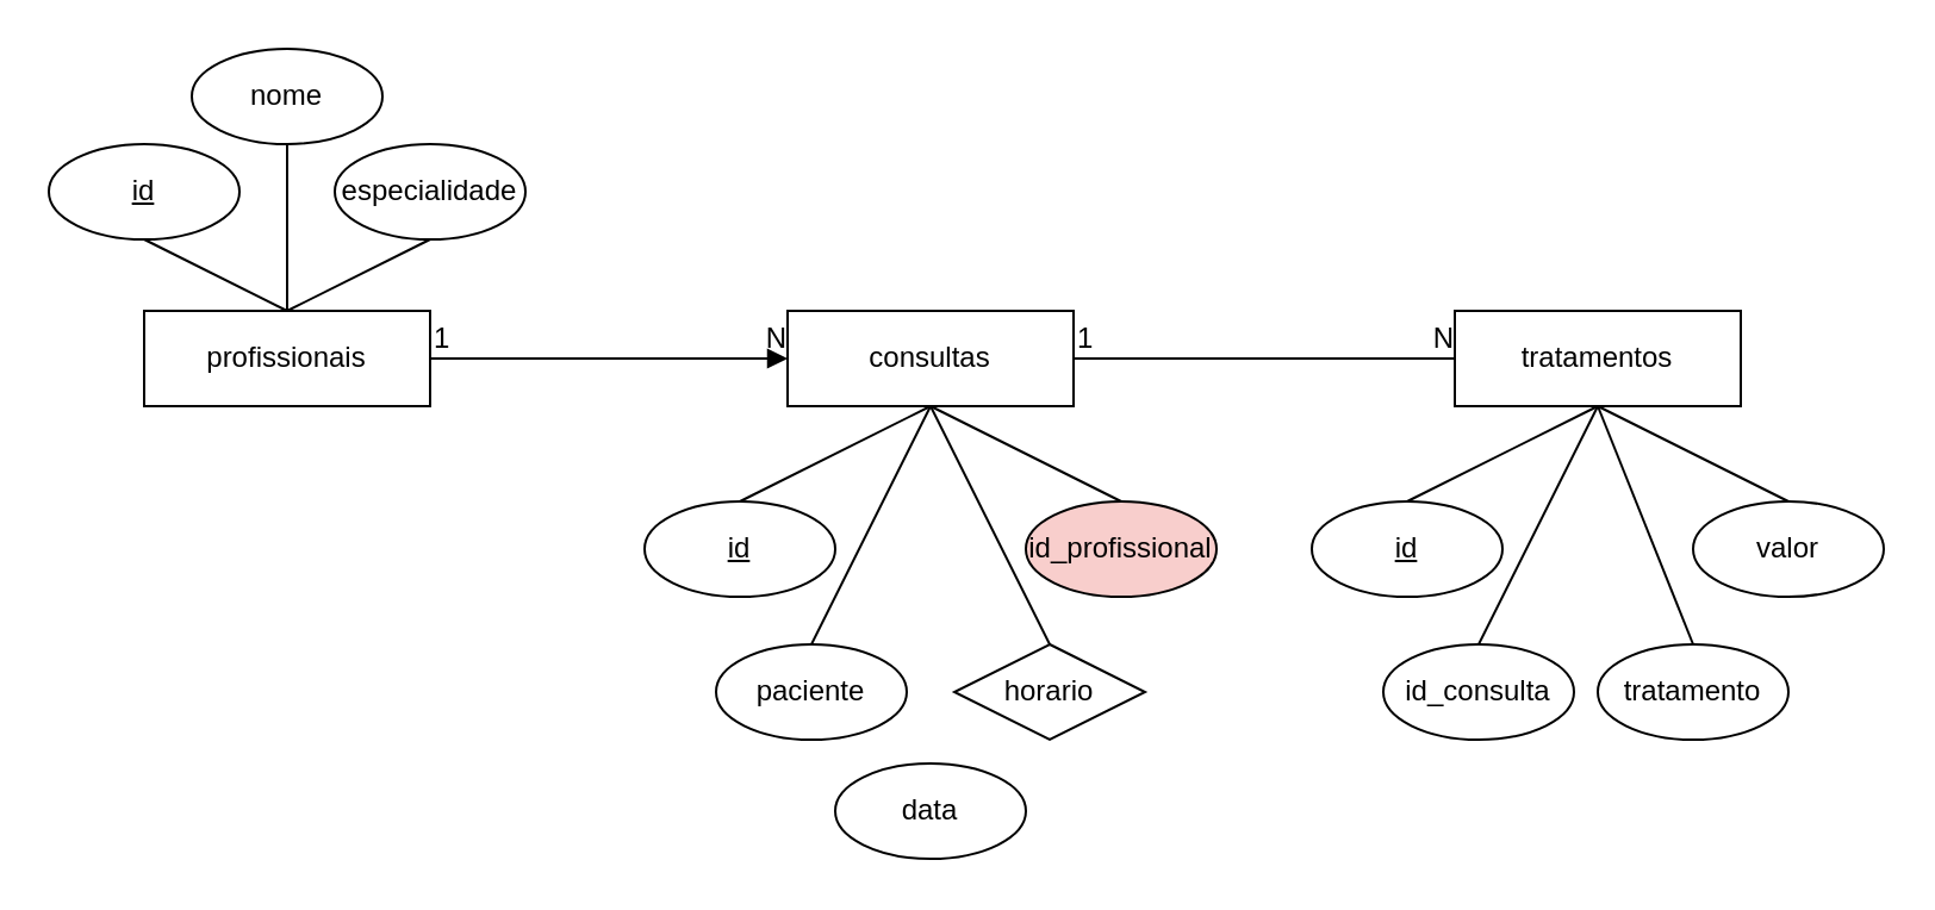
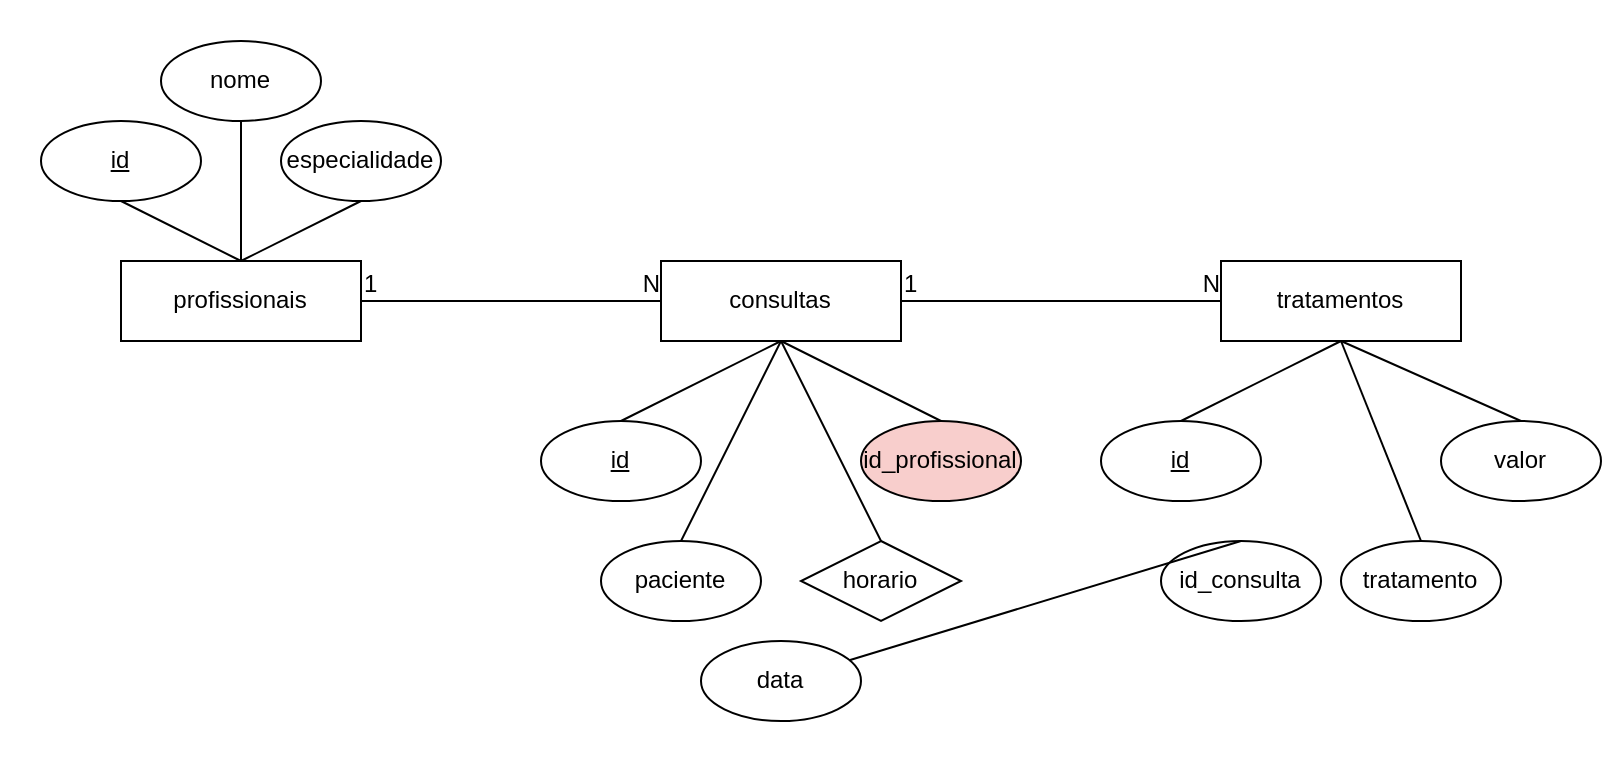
- <mxCell id="28" value="" style="endArrow=block;html=1;rounded=0;entryX=0;entryY=0.5;entryDx=0;entryDy=0;exitX=1;exitY=0.5;exitDx=0;exitDy=0;" edge="1" parent="1" source="12" target="3"><mxGeometry relative="1" as="geometry"><mxPoint x="220" y="180" as="sourcePoint" /><mxPoint x="300" y="150" as="targetPoint" /></mxGeometry></mxCell>
+ <mxCell id="28" value="" style="endArrow=none;html=1;rounded=0;entryX=0;entryY=0.5;entryDx=0;entryDy=0;exitX=1;exitY=0.5;exitDx=0;exitDy=0;" edge="1" parent="1" source="12" target="3"><mxGeometry relative="1" as="geometry"><mxPoint x="220" y="180" as="sourcePoint" /><mxPoint x="300" y="150" as="targetPoint" /></mxGeometry></mxCell>
- <mxCell id="26" value="" style="endArrow=none;html=1;rounded=0;exitX=0.5;exitY=0;exitDx=0;exitDy=0;entryX=0.5;entryY=1;entryDx=0;entryDy=0;" edge="1" parent="1" source="19" target="20"><mxGeometry relative="1" as="geometry"><mxPoint x="800" y="460" as="sourcePoint" /><mxPoint x="850" y="170" as="targetPoint" /></mxGeometry></mxCell>
+ <mxCell id="26" value="" style="endArrow=none;html=1;rounded=0;exitX=0.5;exitY=0;exitDx=0;exitDy=0;" edge="1" parent="1" source="19" target="5"><mxGeometry relative="1" as="geometry"><mxPoint x="800" y="460" as="sourcePoint" /><mxPoint x="850" y="170" as="targetPoint" /></mxGeometry></mxCell>
- <mxCell id="23" value="valor" style="ellipse;whiteSpace=wrap;html=1;align=center;" vertex="1" parent="1"><mxGeometry x="710" y="210" width="80" height="40" as="geometry" /></mxCell>
+ <mxCell id="23" value="valor" style="ellipse;whiteSpace=wrap;html=1;align=center;" vertex="1" parent="1"><mxGeometry x="720" y="210" width="80" height="40" as="geometry" /></mxCell>
